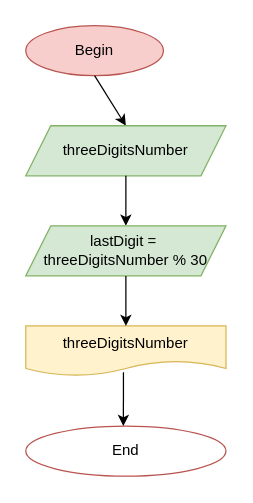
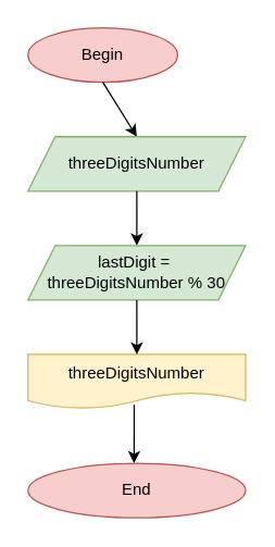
- <mxCell id="6" value="End" style="ellipse;whiteSpace=wrap;html=1;fillColor=#ffffff;strokeColor=#b85450;" vertex="1" parent="1"><mxGeometry x="20" y="340" width="160" height="40" as="geometry" /></mxCell>
+ <mxCell id="6" value="End" style="ellipse;whiteSpace=wrap;html=1;fillColor=#f8cecc;strokeColor=#b85450;" vertex="1" parent="1"><mxGeometry x="20" y="340" width="160" height="40" as="geometry" /></mxCell>
